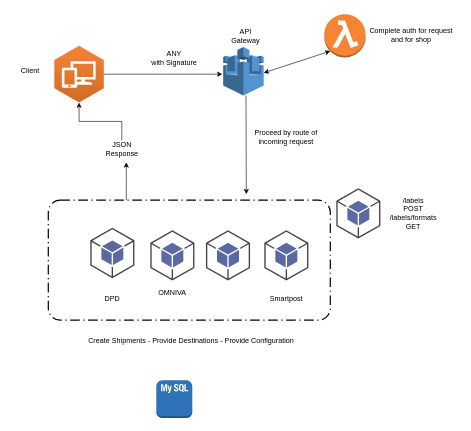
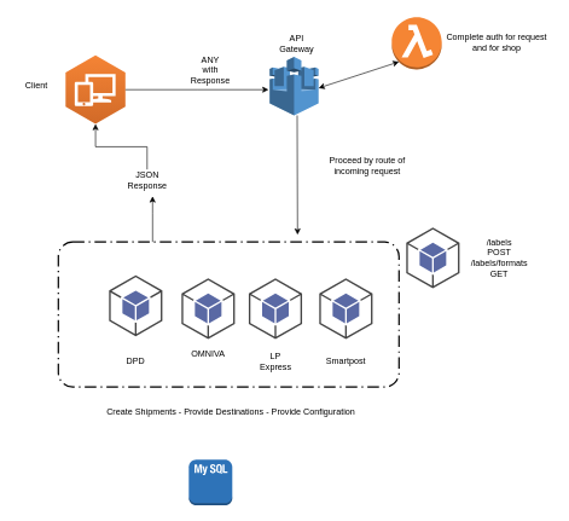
- <mxCell id="12" value="ANY&lt;br&gt;with Signature" style="text;html=1;strokeColor=none;fillColor=none;align=center;verticalAlign=middle;whiteSpace=wrap;rounded=0;" parent="1" vertex="1"><mxGeometry x="250" y="75.75" width="80" height="40" as="geometry" /></mxCell>
+ <mxCell id="12" value="ANY&lt;br&gt;with Response" style="text;html=1;strokeColor=none;fillColor=none;align=center;verticalAlign=middle;whiteSpace=wrap;rounded=0;" parent="1" vertex="1"><mxGeometry x="250" y="75.75" width="80" height="40" as="geometry" /></mxCell>
- <mxCell id="23" value="Proceed by route of incoming request" style="text;html=1;strokeColor=none;fillColor=none;align=center;verticalAlign=middle;whiteSpace=wrap;rounded=0;" vertex="1" parent="1"><mxGeometry x="419.25" y="213" width="115" height="30" as="geometry" /></mxCell>
+ <mxCell id="23" value="Proceed by route of incoming request" style="text;html=1;strokeColor=none;fillColor=none;align=center;verticalAlign=middle;whiteSpace=wrap;rounded=0;" vertex="1" parent="1"><mxGeometry x="449.25" y="213" width="115" height="30" as="geometry" /></mxCell>
+ <mxCell id="16" value="LP Express" style="text;html=1;strokeColor=none;fillColor=none;align=center;verticalAlign=middle;whiteSpace=wrap;rounded=0;" parent="1" vertex="1"><mxGeometry x="349.5" y="483" width="60" height="30" as="geometry" /></mxCell>
